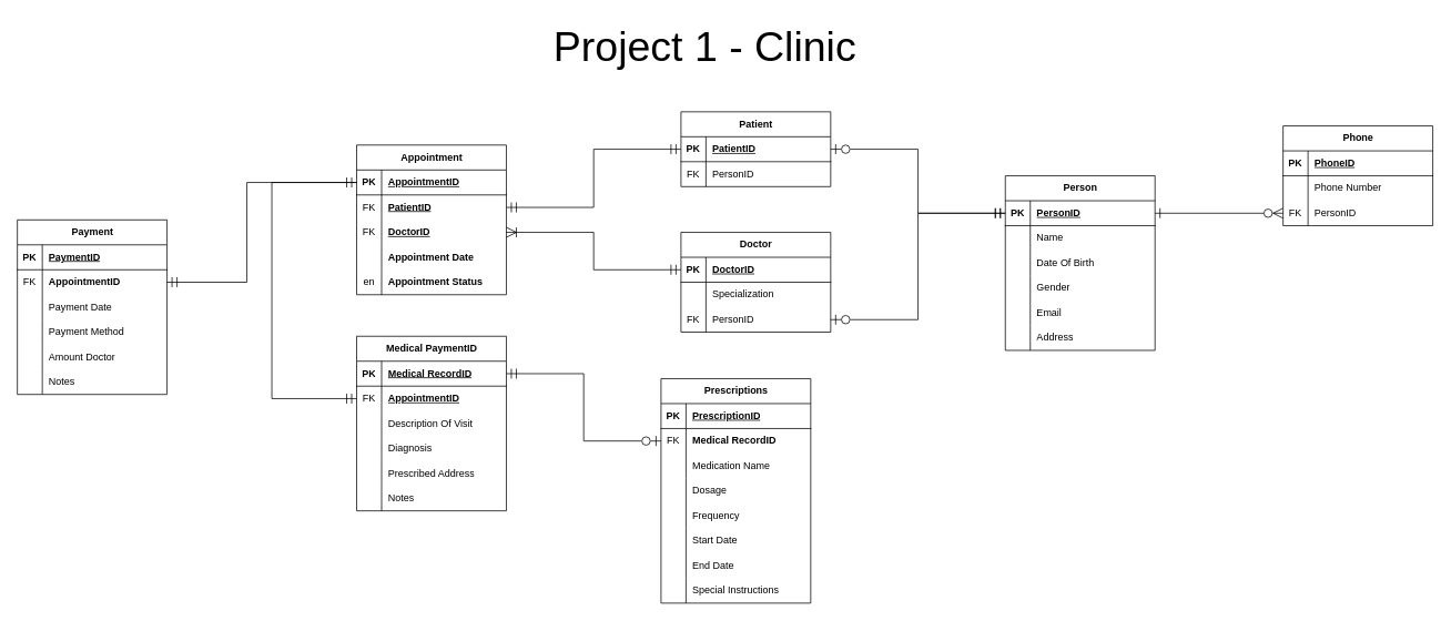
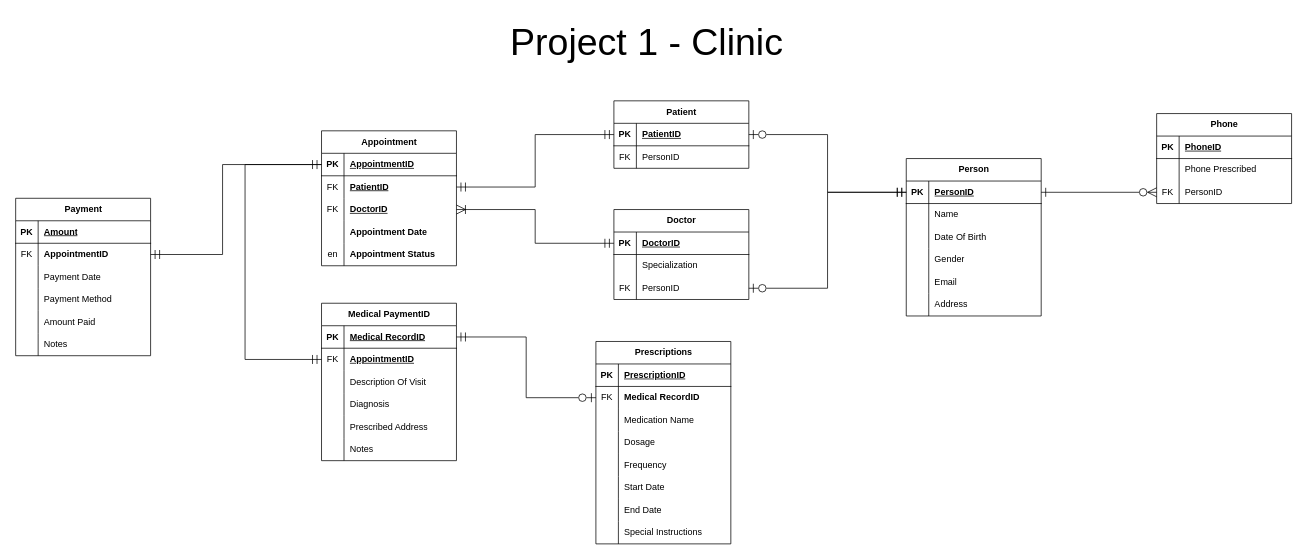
- <mxCell id="135" value="&lt;font style=&quot;font-size: 50px;&quot;&gt;Project 1 - Clinic&lt;/font&gt;" style="text;strokeColor=none;fillColor=none;spacingLeft=4;spacingRight=4;overflow=hidden;rotatable=0;points=[[0,0.5],[1,0.5]];portConstraint=eastwest;fontSize=12;whiteSpace=wrap;html=1;align=center;" vertex="1" parent="1"><mxGeometry x="644" y="20" width="406" height="64" as="geometry" /></mxCell>
+ <mxCell id="135" value="&lt;font style=&quot;font-size: 50px;&quot;&gt;Project 1 - Clinic&lt;/font&gt;" style="text;strokeColor=none;fillColor=none;spacingLeft=4;spacingRight=4;overflow=hidden;rotatable=0;points=[[0,0.5],[1,0.5]];portConstraint=eastwest;fontSize=12;whiteSpace=wrap;html=1;align=center;" vertex="1" parent="1"><mxGeometry x="659" y="20" width="406" height="64" as="geometry" /></mxCell>
- <mxCell id="27" value="Phone Number" style="shape=partialRectangle;connectable=0;fillColor=none;top=0;left=0;bottom=0;right=0;align=left;spacingLeft=6;overflow=hidden;whiteSpace=wrap;html=1;" vertex="1" parent="25"><mxGeometry x="30" width="150" height="30" as="geometry"><mxRectangle width="150" height="30" as="alternateBounds" /></mxGeometry></mxCell>
+ <mxCell id="27" value="Phone Prescribed" style="shape=partialRectangle;connectable=0;fillColor=none;top=0;left=0;bottom=0;right=0;align=left;spacingLeft=6;overflow=hidden;whiteSpace=wrap;html=1;" vertex="1" parent="25"><mxGeometry x="30" width="150" height="30" as="geometry"><mxRectangle width="150" height="30" as="alternateBounds" /></mxGeometry></mxCell>
- <mxCell id="118" value="PaymentID" style="shape=partialRectangle;connectable=0;fillColor=none;top=0;left=0;bottom=0;right=0;align=left;spacingLeft=6;fontStyle=5;overflow=hidden;whiteSpace=wrap;html=1;" vertex="1" parent="116"><mxGeometry x="30" width="150" height="30" as="geometry"><mxRectangle width="150" height="30" as="alternateBounds" /></mxGeometry></mxCell>
+ <mxCell id="118" value="Amount" style="shape=partialRectangle;connectable=0;fillColor=none;top=0;left=0;bottom=0;right=0;align=left;spacingLeft=6;fontStyle=5;overflow=hidden;whiteSpace=wrap;html=1;" vertex="1" parent="116"><mxGeometry x="30" width="150" height="30" as="geometry"><mxRectangle width="150" height="30" as="alternateBounds" /></mxGeometry></mxCell>
- <mxCell id="130" value="Amount Doctor" style="shape=partialRectangle;connectable=0;fillColor=none;top=0;left=0;bottom=0;right=0;align=left;spacingLeft=6;overflow=hidden;whiteSpace=wrap;html=1;" vertex="1" parent="128"><mxGeometry x="30" width="150" height="30" as="geometry"><mxRectangle width="150" height="30" as="alternateBounds" /></mxGeometry></mxCell>
+ <mxCell id="130" value="Amount Paid" style="shape=partialRectangle;connectable=0;fillColor=none;top=0;left=0;bottom=0;right=0;align=left;spacingLeft=6;overflow=hidden;whiteSpace=wrap;html=1;" vertex="1" parent="128"><mxGeometry x="30" width="150" height="30" as="geometry"><mxRectangle width="150" height="30" as="alternateBounds" /></mxGeometry></mxCell>
